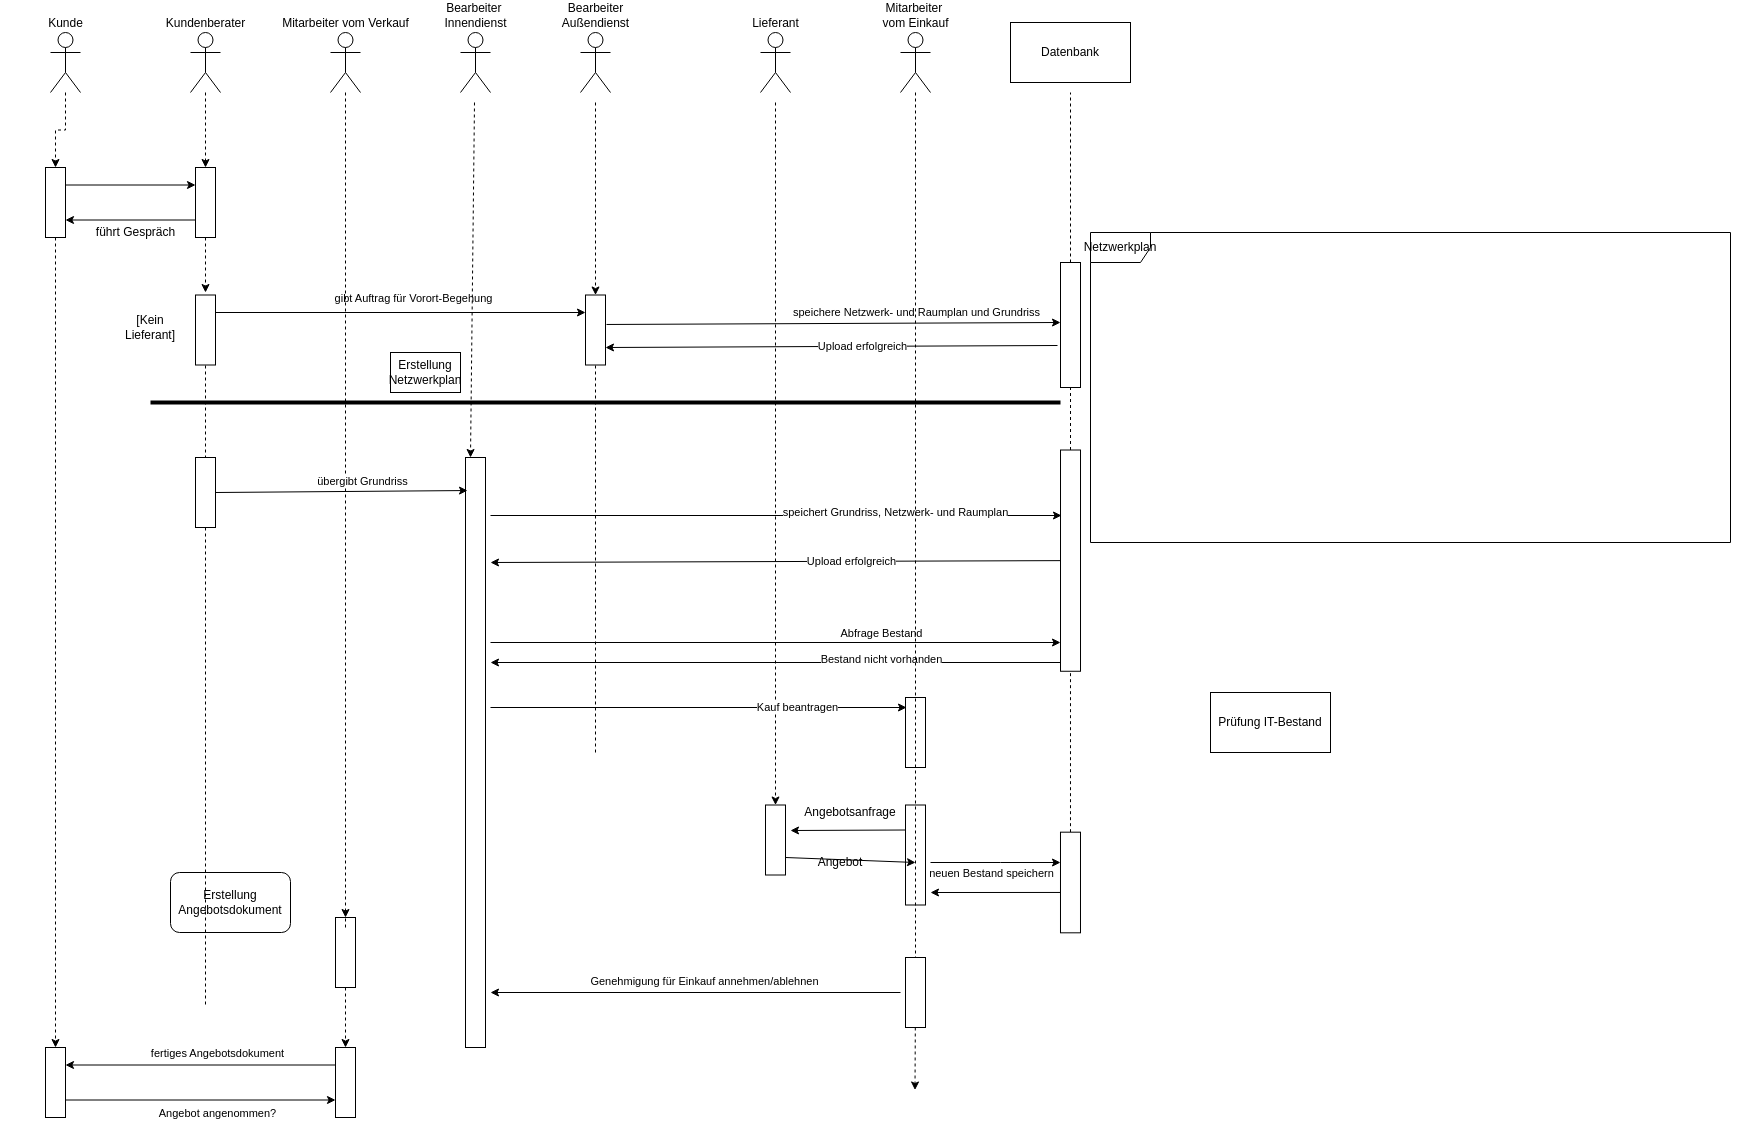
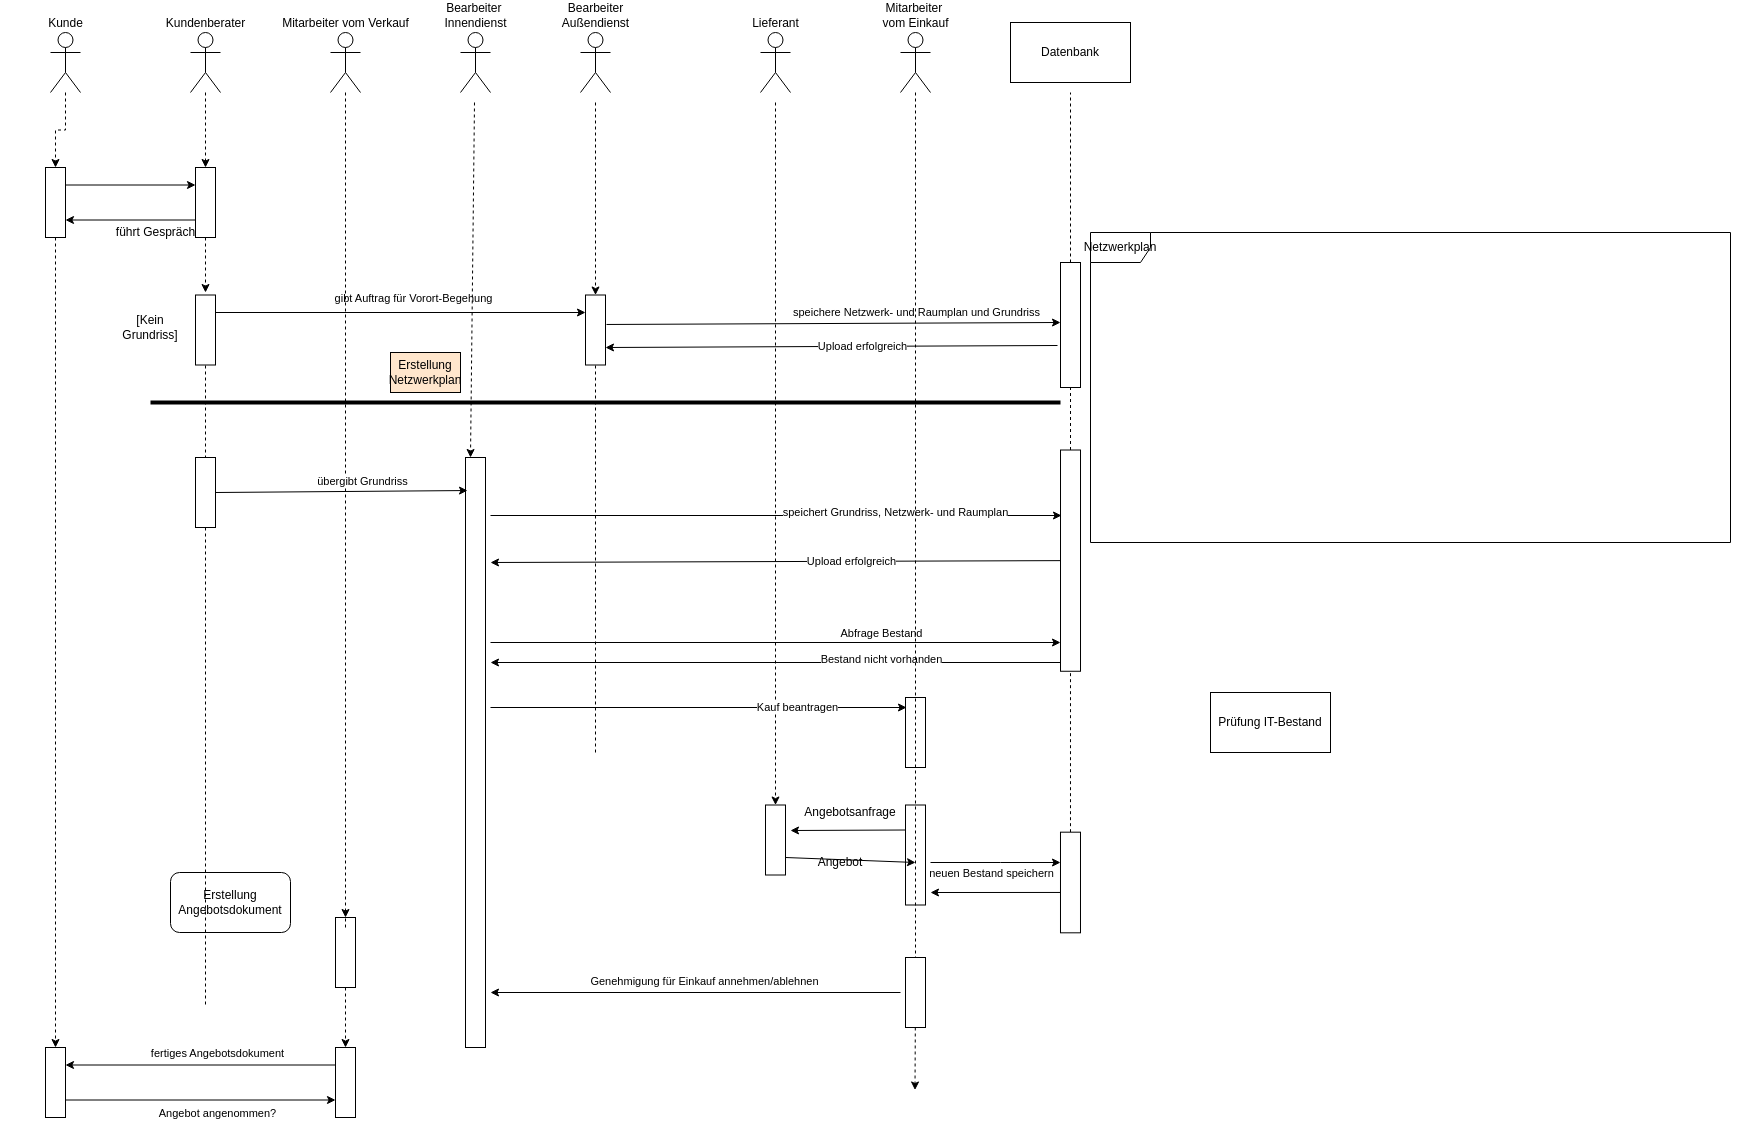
- <mxCell id="11" value="führt Gespräch" style="text;html=1;align=center;verticalAlign=middle;resizable=0;points=[];autosize=1;strokeColor=none;fillColor=none;" parent="1" vertex="1"><mxGeometry x="90" y="220" width="90" height="20" as="geometry" /></mxCell>
+ <mxCell id="11" value="führt Gespräch" style="text;html=1;align=center;verticalAlign=middle;resizable=0;points=[];autosize=1;strokeColor=none;fillColor=none;" parent="1" vertex="1"><mxGeometry x="110" y="220" width="90" height="20" as="geometry" /></mxCell>
- <mxCell id="47" value="[Kein Lieferant]" style="text;html=1;strokeColor=none;fillColor=none;align=center;verticalAlign=middle;whiteSpace=wrap;rounded=0;" parent="1" vertex="1"><mxGeometry x="120" y="310" width="60" height="30" as="geometry" /></mxCell>
+ <mxCell id="47" value="[Kein Grundriss]" style="text;html=1;strokeColor=none;fillColor=none;align=center;verticalAlign=middle;whiteSpace=wrap;rounded=0;" parent="1" vertex="1"><mxGeometry x="120" y="310" width="60" height="30" as="geometry" /></mxCell>
- <mxCell id="31" value="Erstellung Netzwerkplan" style="rounded=0;whiteSpace=wrap;html=1;" parent="1" vertex="1"><mxGeometry x="390" y="350" width="70" height="40" as="geometry" /></mxCell>
+ <mxCell id="31" value="Erstellung Netzwerkplan" style="rounded=0;whiteSpace=wrap;html=1;fillColor=#ffe6cc;" parent="1" vertex="1"><mxGeometry x="390" y="350" width="70" height="40" as="geometry" /></mxCell>
